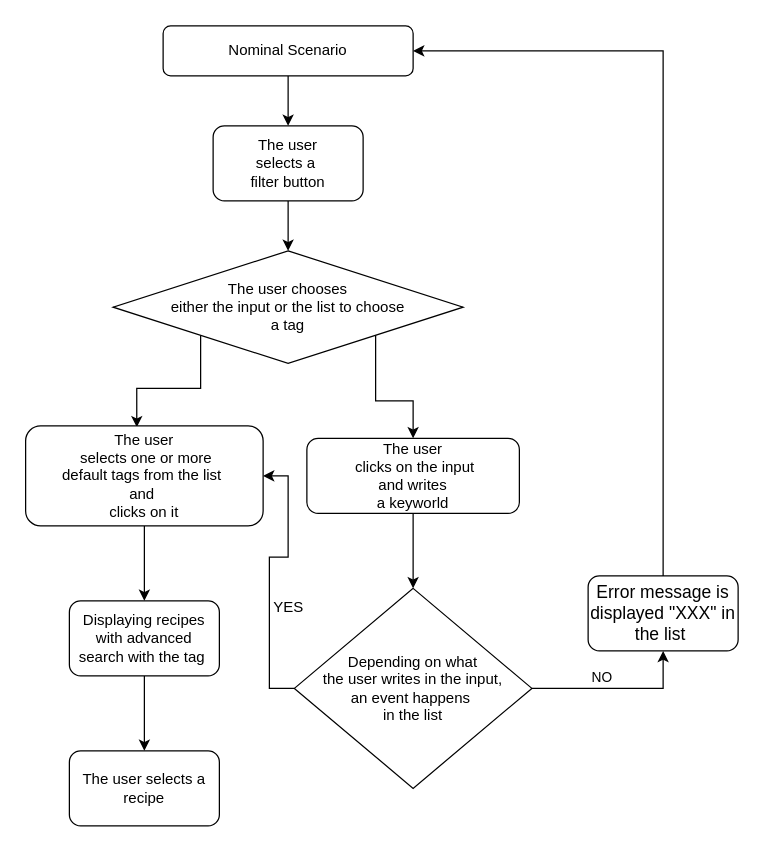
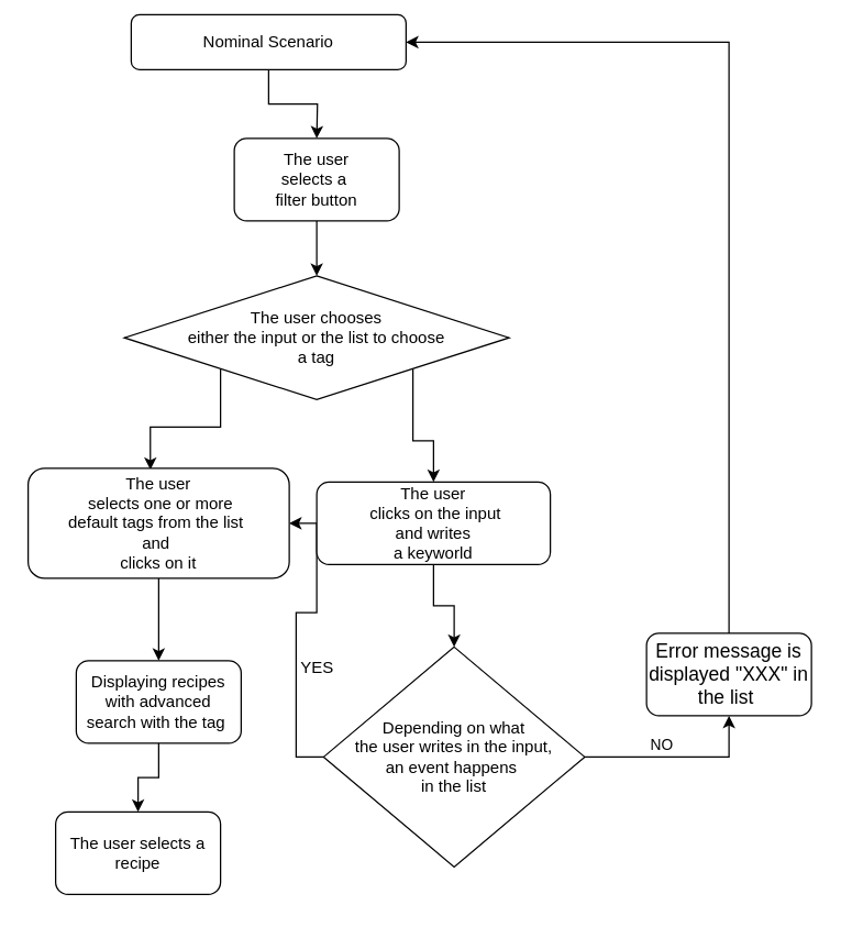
- <mxCell id="3" value="&lt;font style=&quot;vertical-align: inherit;&quot;&gt;&lt;font style=&quot;vertical-align: inherit;&quot;&gt;Nominal Scenario&lt;/font&gt;&lt;/font&gt;" style="rounded=1;whiteSpace=wrap;html=1;fontSize=12;glass=0;strokeWidth=1;shadow=0;" parent="1" vertex="1"><mxGeometry x="130" y="20" width="200" height="40" as="geometry" /></mxCell>
+ <mxCell id="3" value="&lt;font style=&quot;vertical-align: inherit;&quot;&gt;&lt;font style=&quot;vertical-align: inherit;&quot;&gt;Nominal Scenario&lt;/font&gt;&lt;/font&gt;" style="rounded=1;whiteSpace=wrap;html=1;fontSize=12;glass=0;strokeWidth=1;shadow=0;" parent="1" vertex="1"><mxGeometry x="95" y="10" width="200" height="40" as="geometry" /></mxCell>
- <mxCell id="22" value="The user&lt;div&gt;&amp;nbsp;clicks on the input&lt;/div&gt;&lt;div&gt;&amp;nbsp;and writes&amp;nbsp;&lt;/div&gt;&lt;div&gt;a keyworld&lt;/div&gt;" style="rounded=1;whiteSpace=wrap;html=1;" parent="1" vertex="1"><mxGeometry x="245" y="350" width="170" height="60" as="geometry" /></mxCell>
+ <mxCell id="22" value="The user&lt;div&gt;&amp;nbsp;clicks on the input&lt;/div&gt;&lt;div&gt;&amp;nbsp;and writes&amp;nbsp;&lt;/div&gt;&lt;div&gt;a keyworld&lt;/div&gt;" style="rounded=1;whiteSpace=wrap;html=1;" parent="1" vertex="1"><mxGeometry x="230" y="350" width="170" height="60" as="geometry" /></mxCell>
- <mxCell id="13" value="The user selects a recipe" style="rounded=1;whiteSpace=wrap;html=1;" parent="1" vertex="1"><mxGeometry x="55" y="600" width="120" height="60" as="geometry" /></mxCell>
+ <mxCell id="13" value="The user selects a recipe" style="rounded=1;whiteSpace=wrap;html=1;" parent="1" vertex="1"><mxGeometry x="40" y="590" width="120" height="60" as="geometry" /></mxCell>
